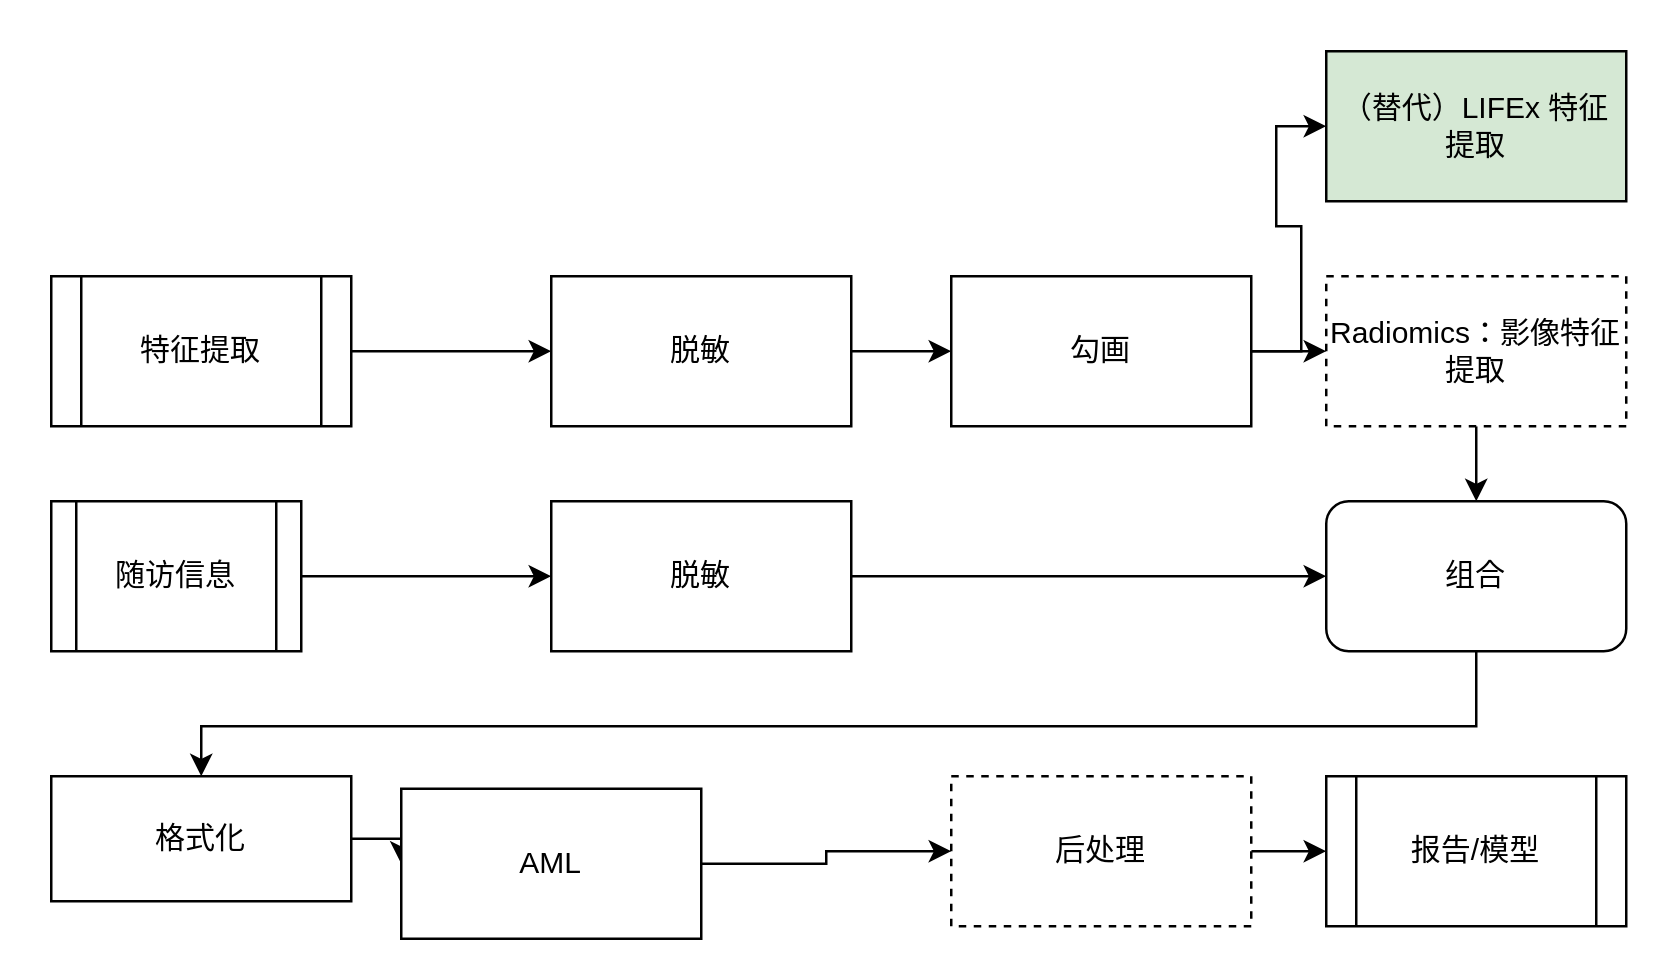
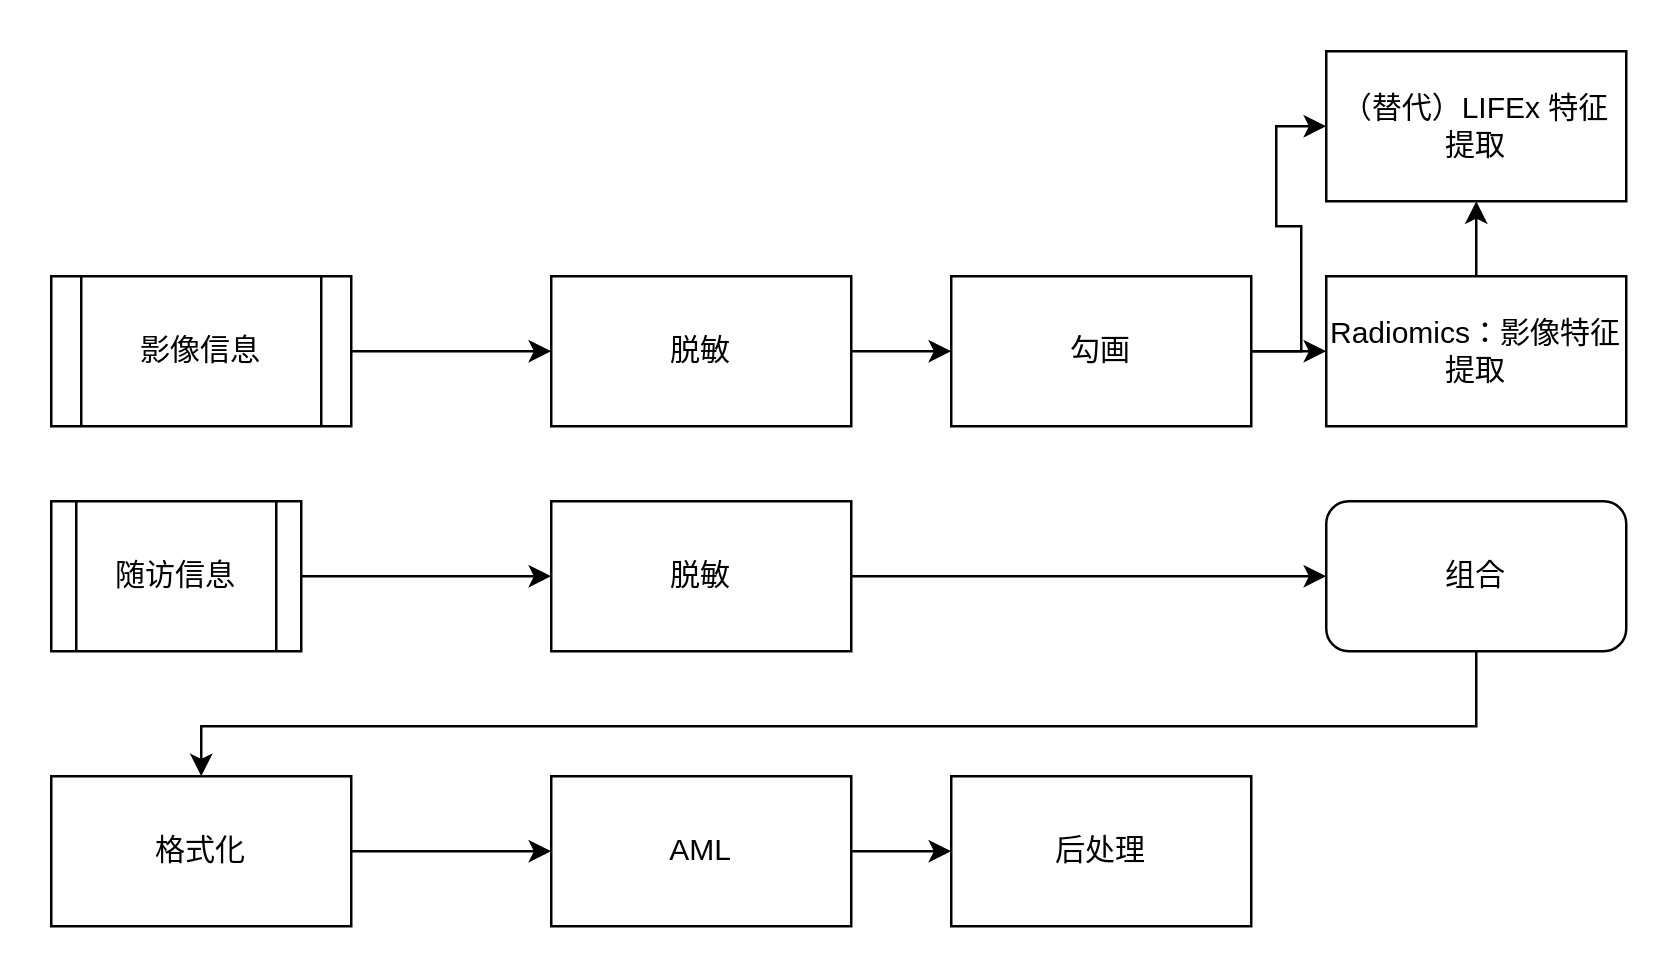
- <mxCell id="24" value="（替代）LIFEx 特征提取" style="rounded=0;whiteSpace=wrap;html=1;fillColor=#d5e8d4;" vertex="1" parent="1"><mxGeometry x="530" y="20" width="120" height="60" as="geometry" /></mxCell>
+ <mxCell id="24" value="（替代）LIFEx 特征提取" style="rounded=0;whiteSpace=wrap;html=1;" vertex="1" parent="1"><mxGeometry x="530" y="20" width="120" height="60" as="geometry" /></mxCell>
- <mxCell id="3" value="特征提取" style="shape=process;whiteSpace=wrap;html=1;backgroundOutline=1;fontFamily=Helvetica;fontSize=12;fontColor=#000000;align=center;strokeColor=#000000;fillColor=#ffffff;" parent="1" vertex="1"><mxGeometry x="20" y="110" width="120" height="60" as="geometry" /></mxCell>
+ <mxCell id="3" value="影像信息" style="shape=process;whiteSpace=wrap;html=1;backgroundOutline=1;fontFamily=Helvetica;fontSize=12;fontColor=#000000;align=center;strokeColor=#000000;fillColor=#ffffff;" parent="1" vertex="1"><mxGeometry x="20" y="110" width="120" height="60" as="geometry" /></mxCell>
- <mxCell id="20" value="Radiomics：影像特征提取" style="rounded=0;whiteSpace=wrap;html=1;dashed=1;" parent="1" vertex="1"><mxGeometry x="530" y="110" width="120" height="60" as="geometry" /></mxCell>
+ <mxCell id="20" value="Radiomics：影像特征提取" style="rounded=0;whiteSpace=wrap;html=1;" parent="1" vertex="1"><mxGeometry x="530" y="110" width="120" height="60" as="geometry" /></mxCell>
- <mxCell id="19" value="" style="edgeStyle=orthogonalEdgeStyle;rounded=0;orthogonalLoop=1;jettySize=auto;html=1;entryX=0.5;entryY=0;entryDx=0;entryDy=0;" parent="1" source="20" target="10" edge="1"><mxGeometry relative="1" as="geometry" /></mxCell>
+ <mxCell id="19" value="" style="edgeStyle=orthogonalEdgeStyle;rounded=0;orthogonalLoop=1;jettySize=auto;html=1;" parent="1" source="20" target="24" edge="1"><mxGeometry relative="1" as="geometry" /></mxCell>
- <mxCell id="16" value="格式化" style="rounded=0;whiteSpace=wrap;html=1;" parent="1" vertex="1"><mxGeometry x="20" y="310" width="120" height="50" as="geometry" /></mxCell>
+ <mxCell id="16" value="格式化" style="rounded=0;whiteSpace=wrap;html=1;" parent="1" vertex="1"><mxGeometry x="20" y="310" width="120" height="60" as="geometry" /></mxCell>
- <mxCell id="23" value="后处理" style="rounded=0;whiteSpace=wrap;html=1;dashed=1;" parent="1" vertex="1"><mxGeometry x="380" y="310" width="120" height="60" as="geometry" /></mxCell>
+ <mxCell id="23" value="后处理" style="rounded=0;whiteSpace=wrap;html=1;" parent="1" vertex="1"><mxGeometry x="380" y="310" width="120" height="60" as="geometry" /></mxCell>
- <mxCell id="22" value="" style="edgeStyle=orthogonalEdgeStyle;rounded=0;orthogonalLoop=1;jettySize=auto;html=1;" parent="1" source="23" target="21" edge="1"><mxGeometry relative="1" as="geometry" /></mxCell>
- <mxCell id="21" value="报告/模型" style="shape=process;whiteSpace=wrap;html=1;backgroundOutline=1;fontFamily=Helvetica;fontSize=12;fontColor=#000000;align=center;strokeColor=#000000;fillColor=#ffffff;" parent="1" vertex="1"><mxGeometry x="530" y="310" width="120" height="60" as="geometry" /></mxCell>
- <mxCell id="18" value="AML" style="rounded=0;whiteSpace=wrap;html=1;" parent="1" vertex="1"><mxGeometry x="160" y="315" width="120" height="60" as="geometry" /></mxCell>
+ <mxCell id="18" value="AML" style="rounded=0;whiteSpace=wrap;html=1;" parent="1" vertex="1"><mxGeometry x="220" y="310" width="120" height="60" as="geometry" /></mxCell>
